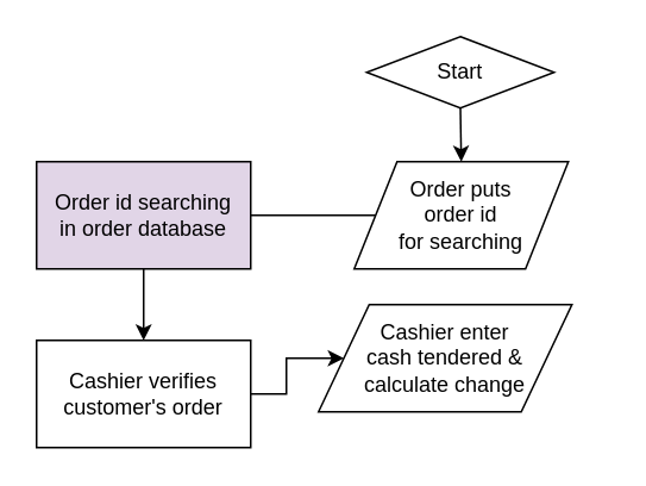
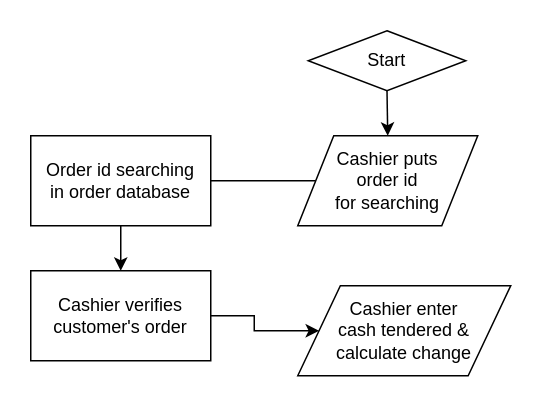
- <mxCell id="7" value="Order id searching&lt;br&gt;in order database" style="rounded=0;whiteSpace=wrap;html=1;fillColor=#e1d5e7;" vertex="1" parent="1"><mxGeometry x="20" y="90" width="120" height="60" as="geometry" /></mxCell>
+ <mxCell id="7" value="Order id searching&lt;br&gt;in order database" style="rounded=0;whiteSpace=wrap;html=1;" vertex="1" parent="1"><mxGeometry x="20" y="90" width="120" height="60" as="geometry" /></mxCell>
- <mxCell id="5" value="Order puts&lt;br&gt;order id&lt;br&gt;for searching" style="shape=parallelogram;perimeter=parallelogramPerimeter;whiteSpace=wrap;html=1;" vertex="1" parent="1"><mxGeometry x="198" y="90" width="120" height="60" as="geometry" /></mxCell>
+ <mxCell id="5" value="Cashier puts&lt;br&gt;order id&lt;br&gt;for searching" style="shape=parallelogram;perimeter=parallelogramPerimeter;whiteSpace=wrap;html=1;" vertex="1" parent="1"><mxGeometry x="198" y="90" width="120" height="60" as="geometry" /></mxCell>
- <mxCell id="10" value="Cashier enter&lt;br&gt;cash tendered &amp;amp;&lt;br&gt;calculate change" style="shape=parallelogram;perimeter=parallelogramPerimeter;whiteSpace=wrap;html=1;" vertex="1" parent="1"><mxGeometry x="178" y="170" width="142" height="60" as="geometry" /></mxCell>
+ <mxCell id="10" value="Cashier enter&lt;br&gt;cash tendered &amp;amp;&lt;br&gt;calculate change" style="shape=parallelogram;perimeter=parallelogramPerimeter;whiteSpace=wrap;html=1;" vertex="1" parent="1"><mxGeometry x="198" y="190" width="142" height="60" as="geometry" /></mxCell>
- <mxCell id="9" value="Cashier verifies&lt;br&gt;customer's order" style="rounded=0;whiteSpace=wrap;html=1;" vertex="1" parent="1"><mxGeometry x="20" y="190" width="120" height="60" as="geometry" /></mxCell>
+ <mxCell id="9" value="Cashier verifies&lt;br&gt;customer's order" style="rounded=0;whiteSpace=wrap;html=1;" vertex="1" parent="1"><mxGeometry x="20" y="180" width="120" height="60" as="geometry" /></mxCell>
